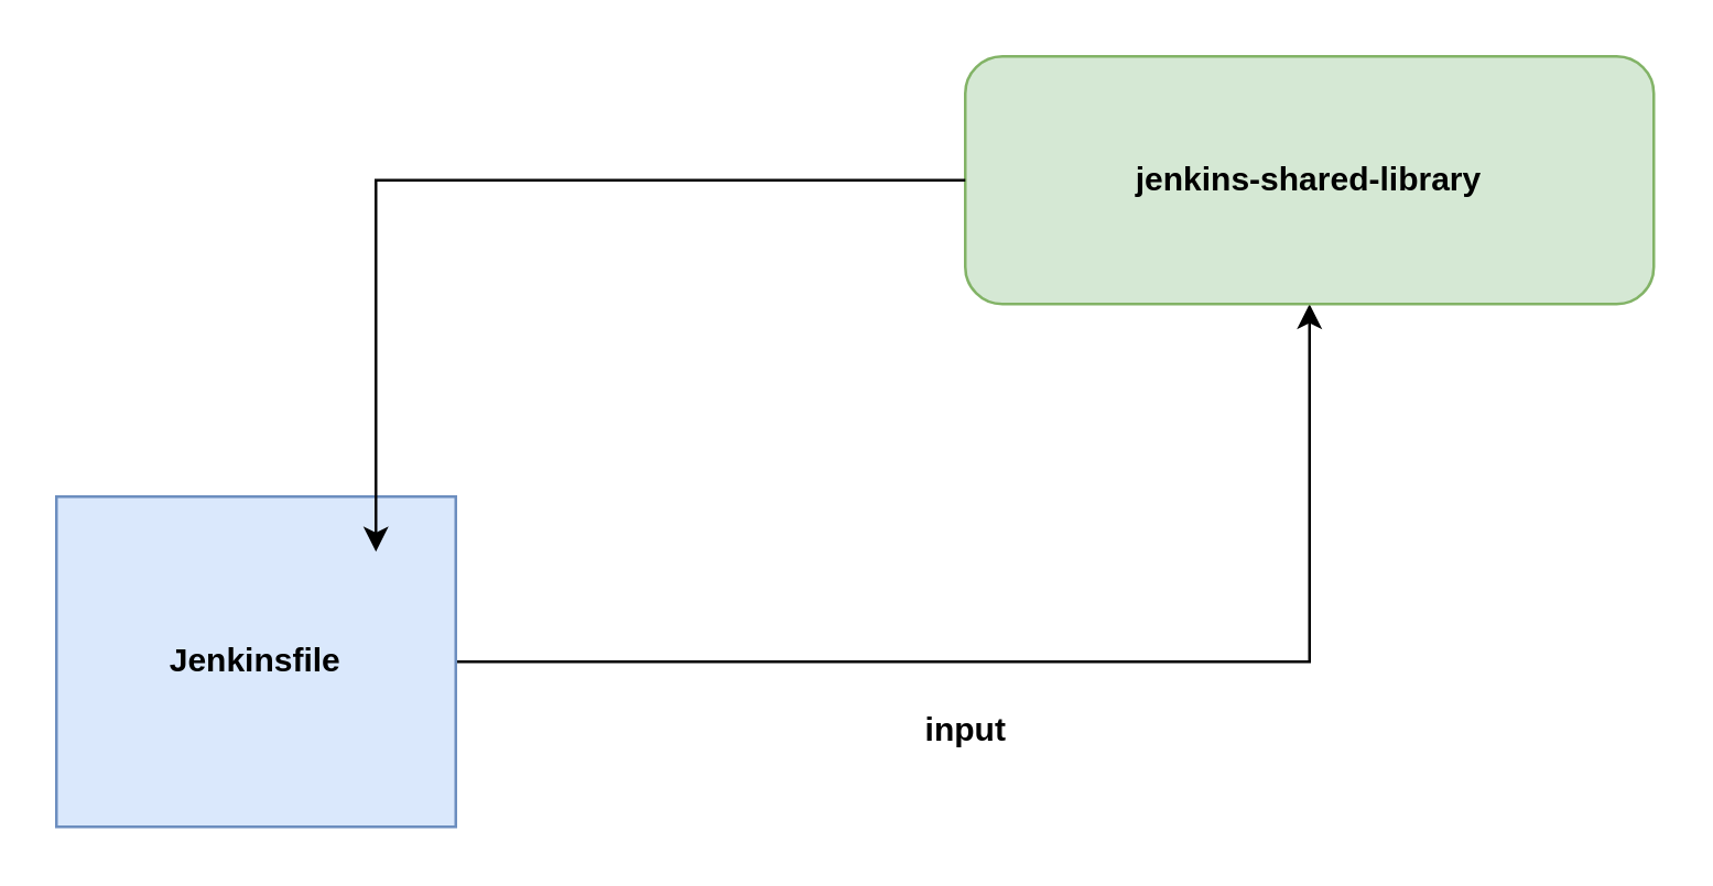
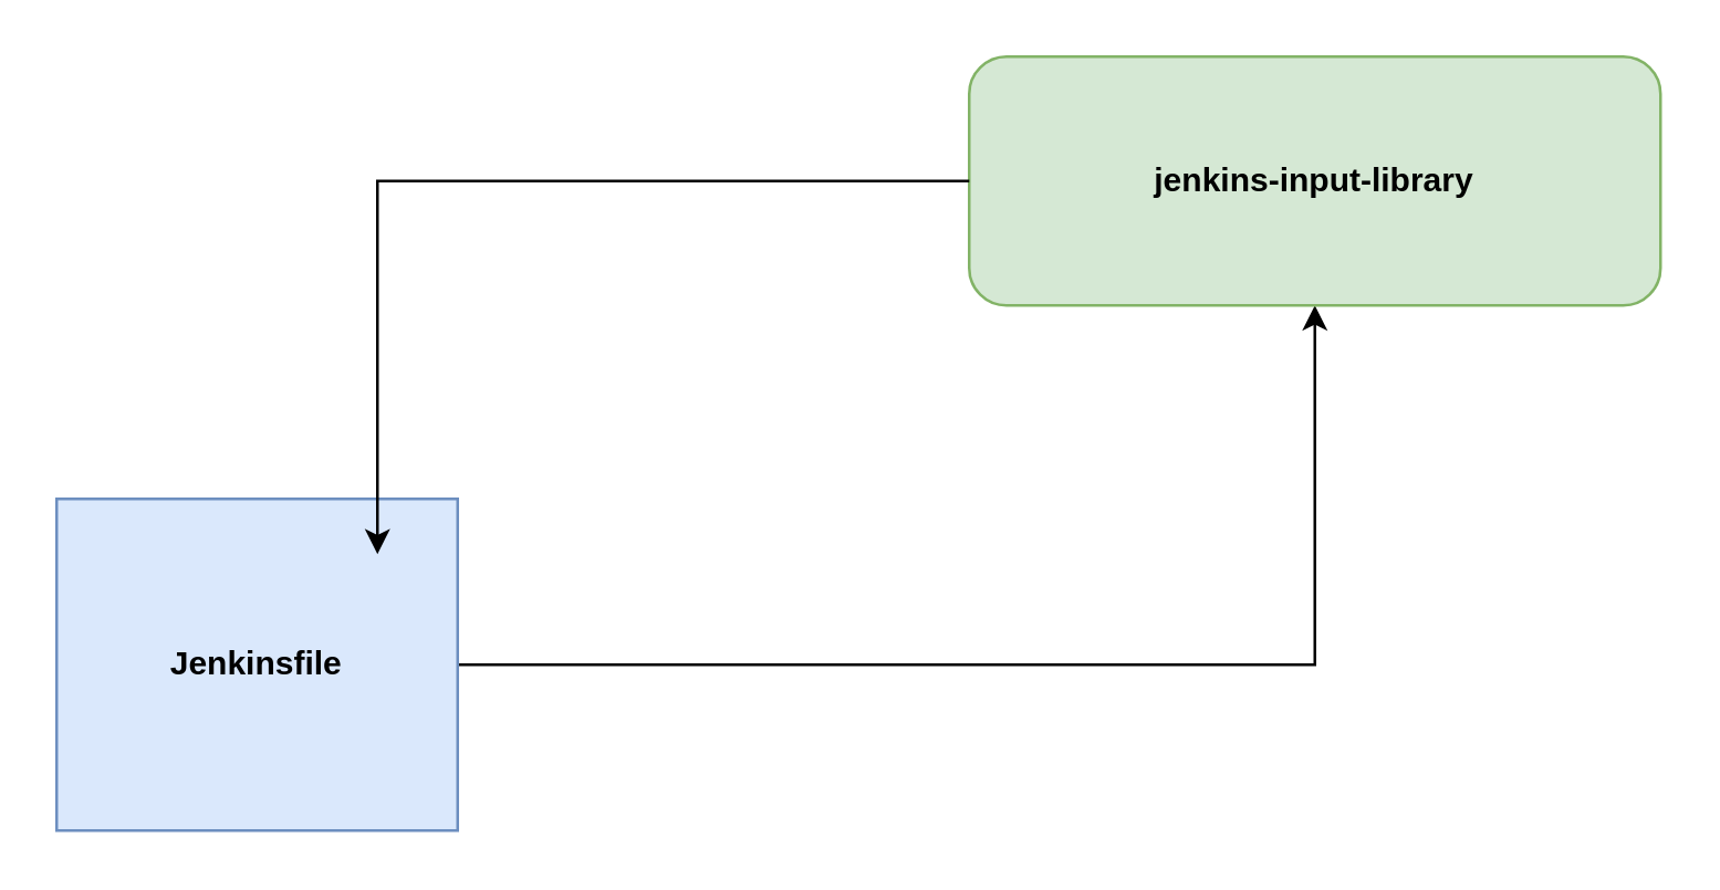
- <mxCell id="4" value="&lt;b&gt;jenkins-shared-library&lt;/b&gt;" style="rounded=1;whiteSpace=wrap;html=1;fillColor=#d5e8d4;strokeColor=#82b366;" parent="1" vertex="1"><mxGeometry x="350" y="20" width="250" height="90" as="geometry" /></mxCell>
+ <mxCell id="4" value="&lt;b&gt;jenkins-input-library&lt;/b&gt;" style="rounded=1;whiteSpace=wrap;html=1;fillColor=#d5e8d4;strokeColor=#82b366;" parent="1" vertex="1"><mxGeometry x="350" y="20" width="250" height="90" as="geometry" /></mxCell>
- <mxCell id="5" value="&lt;b&gt;input&lt;/b&gt;" style="text;html=1;align=center;verticalAlign=middle;resizable=0;points=[];autosize=1;strokeColor=none;fillColor=none;" parent="1" vertex="1"><mxGeometry x="325" y="250" width="50" height="30" as="geometry" /></mxCell>
